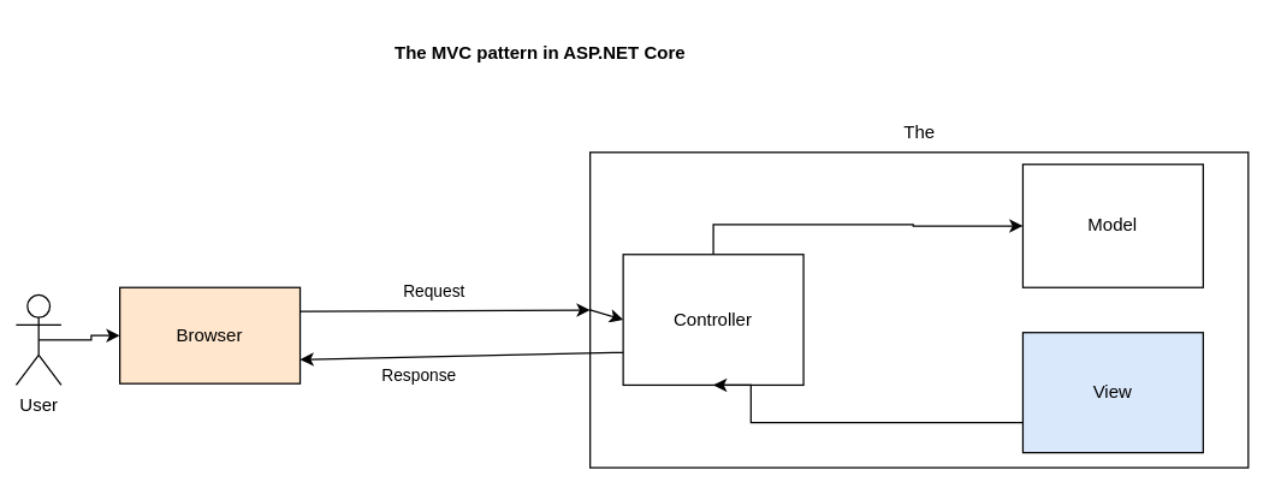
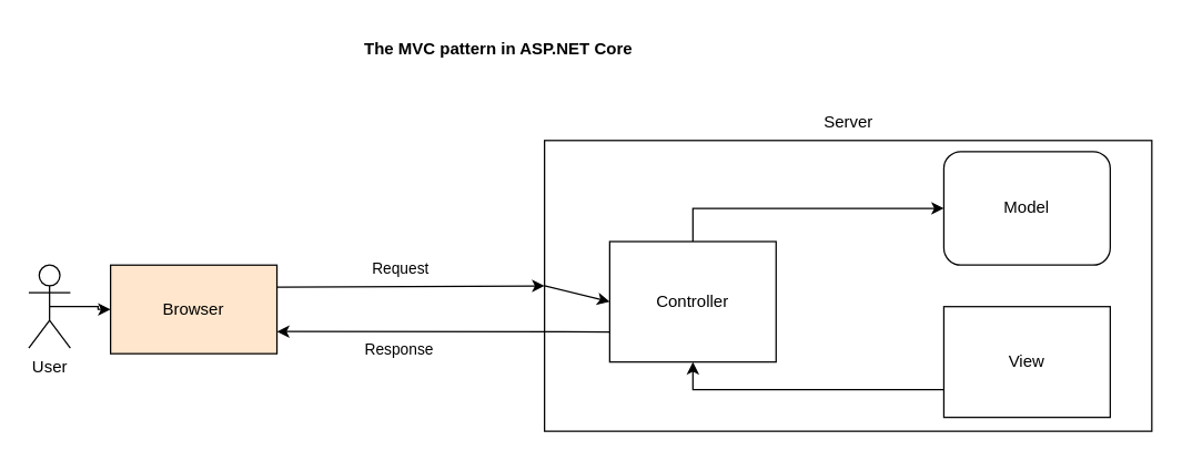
- <mxCell id="17" value="The" style="text;html=1;align=center;verticalAlign=middle;resizable=0;points=[];autosize=1;strokeColor=none;fillColor=none;" vertex="1" parent="1"><mxGeometry x="584.5" y="75" width="53" height="26" as="geometry" /></mxCell>
+ <mxCell id="17" value="Server" style="text;html=1;align=center;verticalAlign=middle;resizable=0;points=[];autosize=1;strokeColor=none;fillColor=none;" vertex="1" parent="1"><mxGeometry x="584.5" y="75" width="53" height="26" as="geometry" /></mxCell>
- <mxCell id="7" value="Model" style="rounded=0;whiteSpace=wrap;html=1;" vertex="1" parent="1"><mxGeometry x="680" y="109" width="120" height="82" as="geometry" /></mxCell>
+ <mxCell id="7" value="Model" style="whiteSpace=wrap;html=1;rounded=1;" vertex="1" parent="1"><mxGeometry x="680" y="109" width="120" height="82" as="geometry" /></mxCell>
- <mxCell id="6" value="Controller" style="rounded=0;whiteSpace=wrap;html=1;" vertex="1" parent="1"><mxGeometry x="414" y="169" width="120" height="87" as="geometry" /></mxCell>
+ <mxCell id="6" value="Controller" style="rounded=0;whiteSpace=wrap;html=1;" vertex="1" parent="1"><mxGeometry x="439" y="174" width="120" height="87" as="geometry" /></mxCell>
- <mxCell id="3" value="User&lt;div&gt;&lt;br&gt;&lt;/div&gt;" style="shape=umlActor;verticalLabelPosition=bottom;verticalAlign=top;html=1;outlineConnect=0;" vertex="1" parent="1"><mxGeometry x="10" y="196" width="30" height="60" as="geometry" /></mxCell>
+ <mxCell id="3" value="User&lt;div&gt;&lt;br&gt;&lt;/div&gt;" style="shape=umlActor;verticalLabelPosition=bottom;verticalAlign=top;html=1;outlineConnect=0;" vertex="1" parent="1"><mxGeometry x="20" y="191" width="30" height="60" as="geometry" /></mxCell>
- <mxCell id="9" value="View" style="rounded=0;whiteSpace=wrap;html=1;fillColor=#dae8fc;" vertex="1" parent="1"><mxGeometry x="680" y="221" width="120" height="80" as="geometry" /></mxCell>
+ <mxCell id="9" value="View" style="rounded=0;whiteSpace=wrap;html=1;" vertex="1" parent="1"><mxGeometry x="680" y="221" width="120" height="80" as="geometry" /></mxCell>
